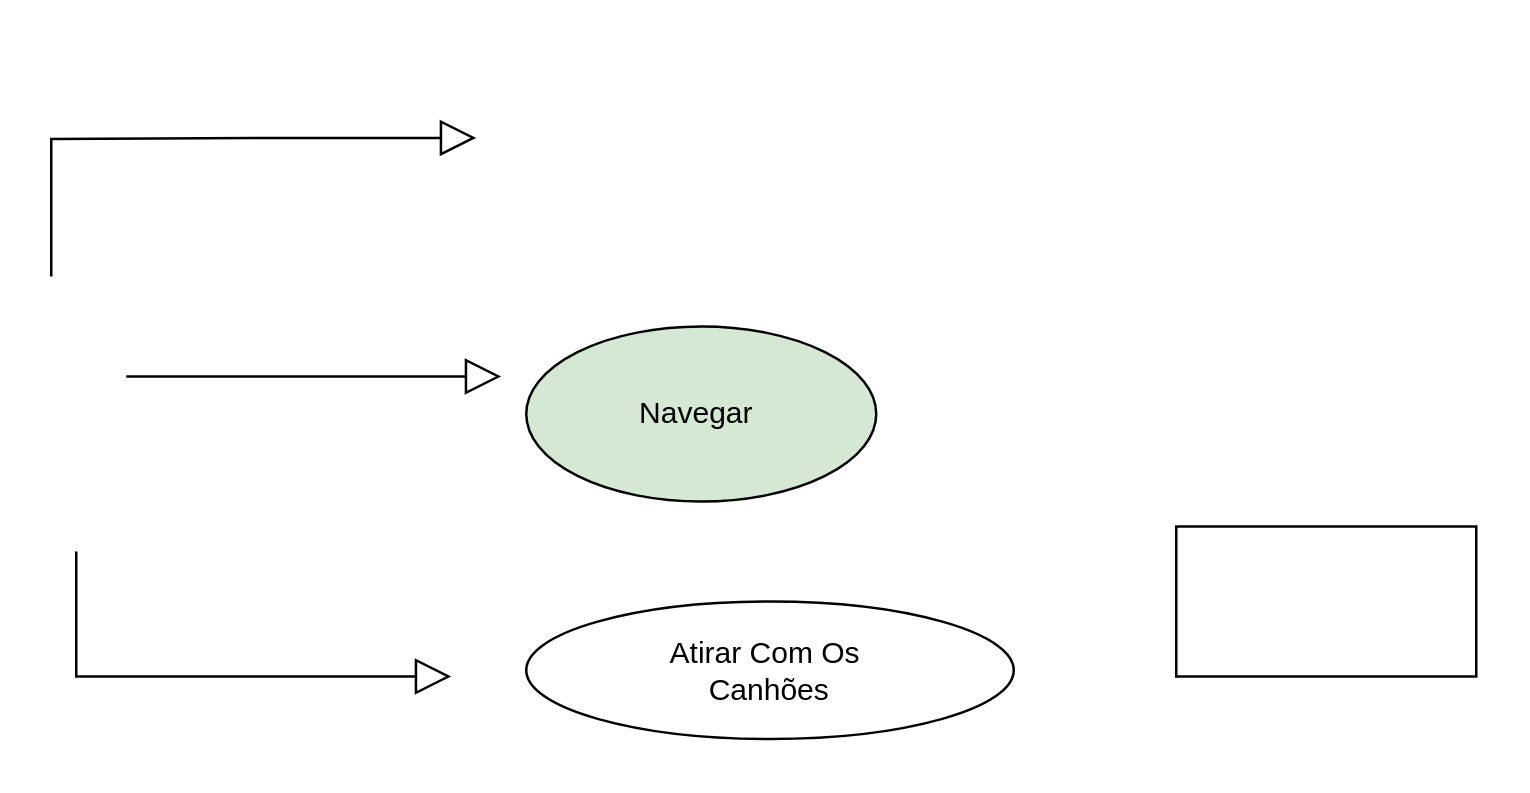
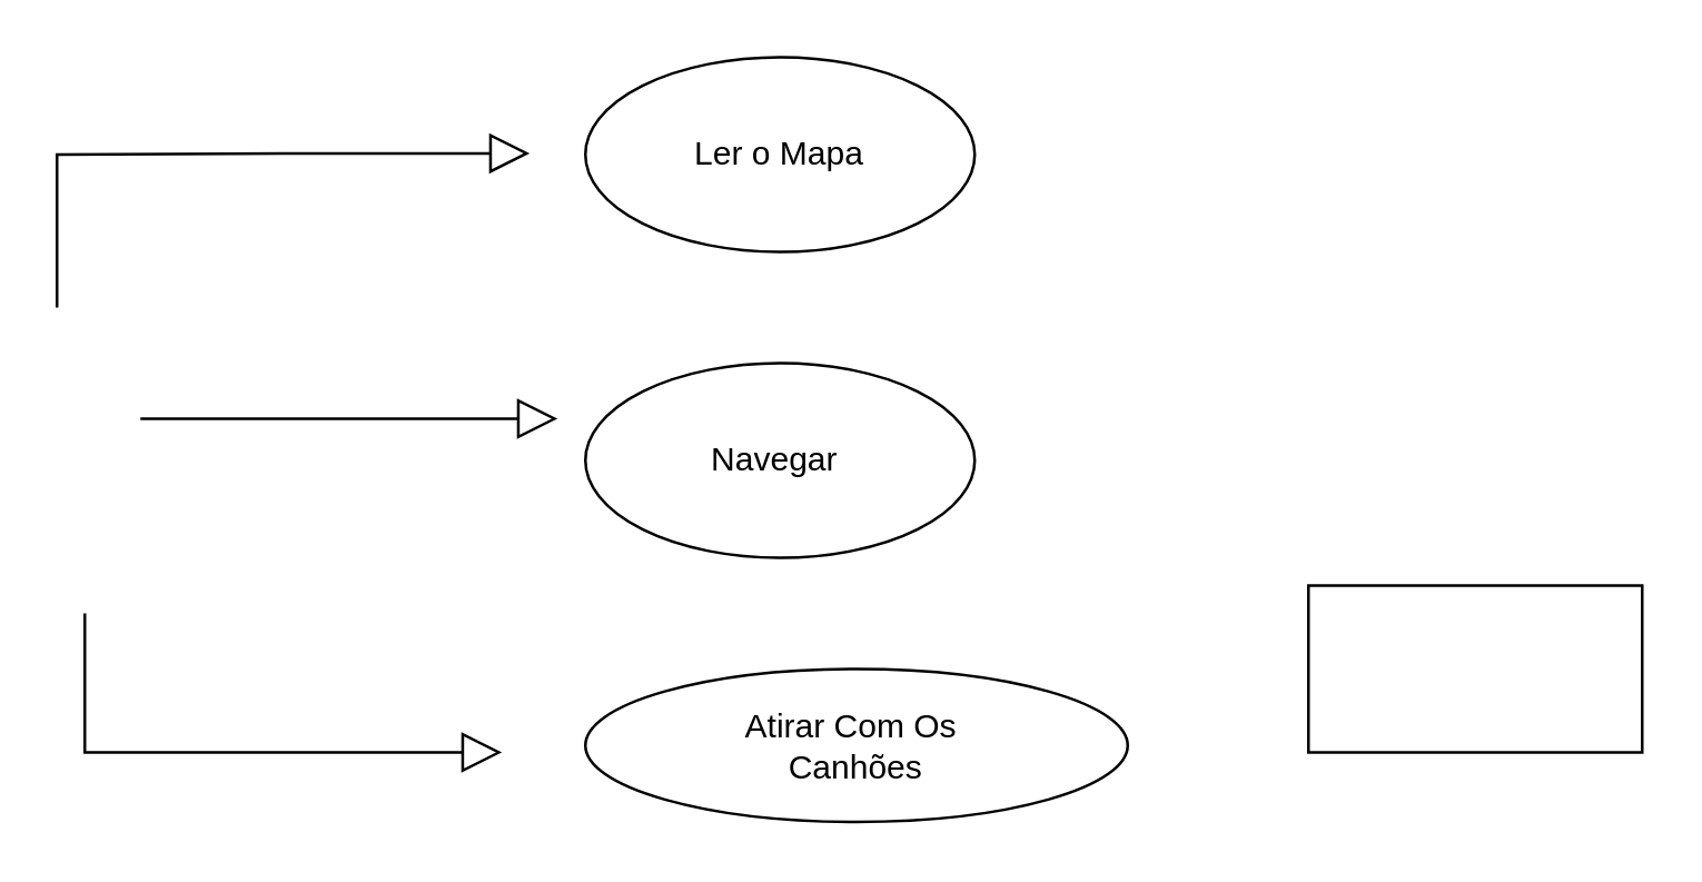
+ <mxCell id="6" value="Ler o Mapa" style="ellipse;whiteSpace=wrap;html=1;" vertex="1" parent="1"><mxGeometry x="210" y="20" width="140" height="70" as="geometry" /></mxCell>
- <mxCell id="2" value="Navegar&amp;nbsp;" style="ellipse;whiteSpace=wrap;html=1;fillColor=#d5e8d4;" vertex="1" parent="1"><mxGeometry x="210" y="130" width="140" height="70" as="geometry" /></mxCell>
+ <mxCell id="2" value="Navegar&amp;nbsp;" style="ellipse;whiteSpace=wrap;html=1;" vertex="1" parent="1"><mxGeometry x="210" y="130" width="140" height="70" as="geometry" /></mxCell>
